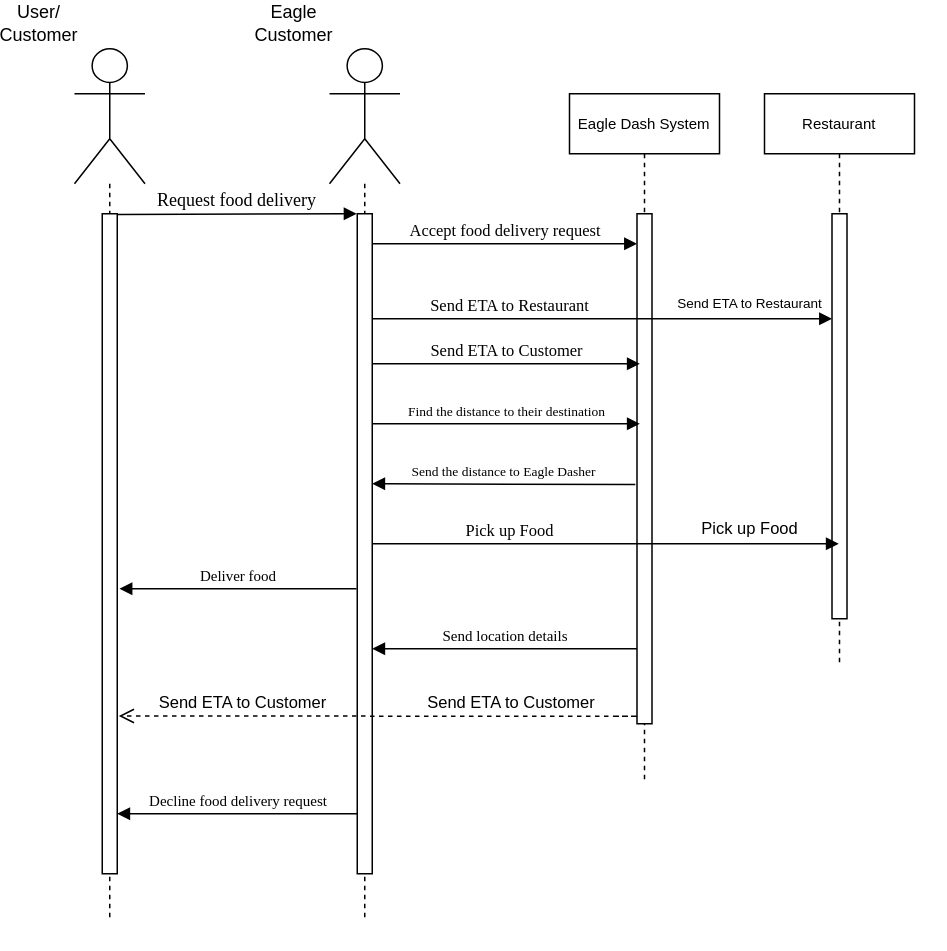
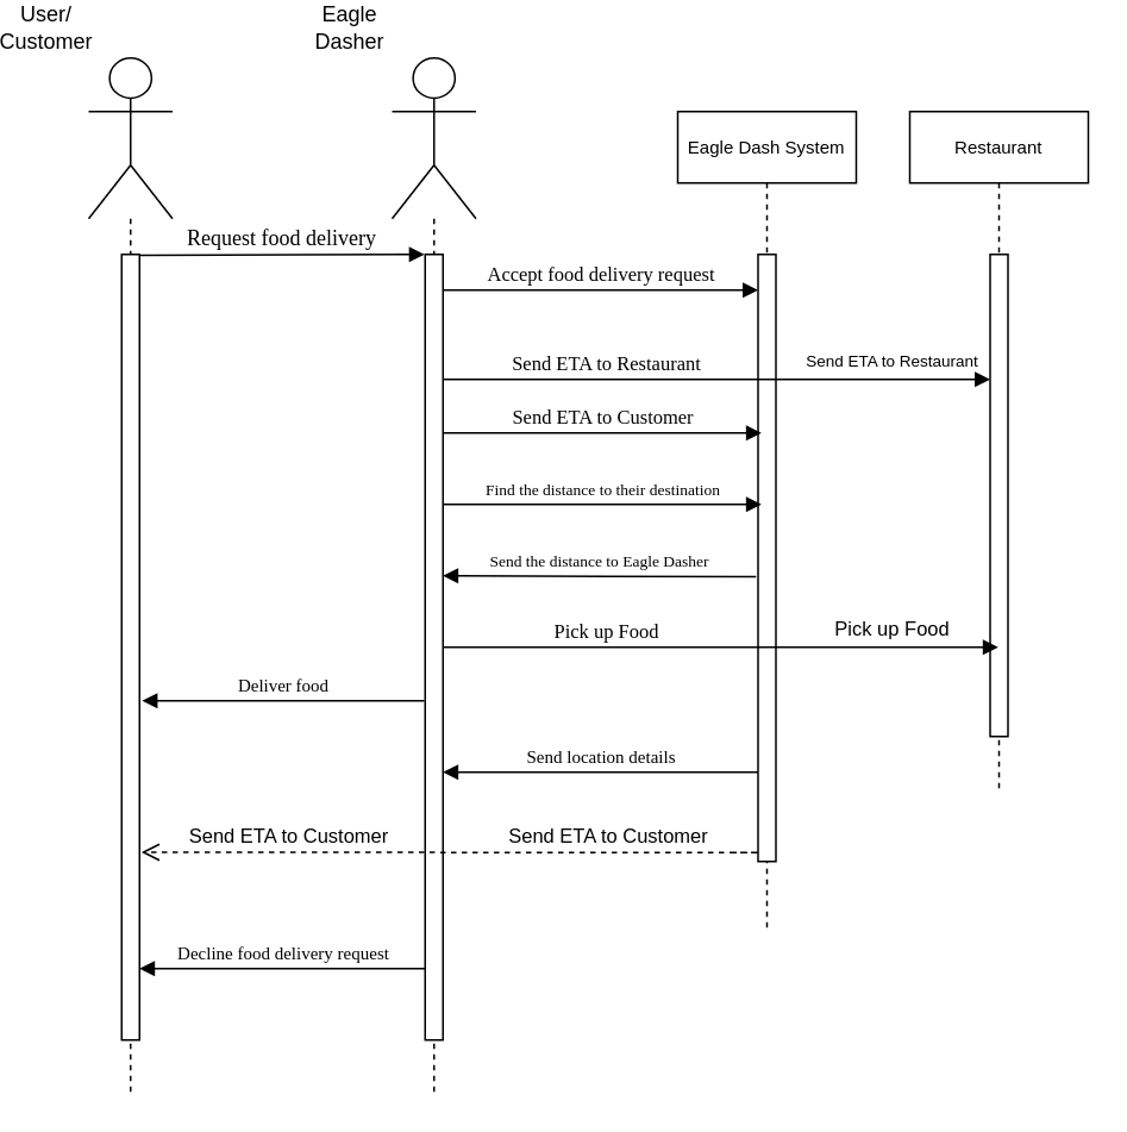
- <mxCell id="6" value="Eagle Customer" style="shape=umlLifeline;participant=umlActor;perimeter=lifelinePerimeter;whiteSpace=wrap;html=1;container=1;collapsible=0;recursiveResize=0;verticalAlign=bottom;spacingTop=36;outlineConnect=0;size=90;labelPosition=left;verticalLabelPosition=top;align=center;textDirection=ltr;labelBackgroundColor=none;" vertex="1" parent="1"><mxGeometry x="190" y="20" width="47" height="580" as="geometry" /></mxCell>
+ <mxCell id="6" value="Eagle Dasher" style="shape=umlLifeline;participant=umlActor;perimeter=lifelinePerimeter;whiteSpace=wrap;html=1;container=1;collapsible=0;recursiveResize=0;verticalAlign=bottom;spacingTop=36;outlineConnect=0;size=90;labelPosition=left;verticalLabelPosition=top;align=center;textDirection=ltr;labelBackgroundColor=none;" vertex="1" parent="1"><mxGeometry x="190" y="20" width="47" height="580" as="geometry" /></mxCell>
